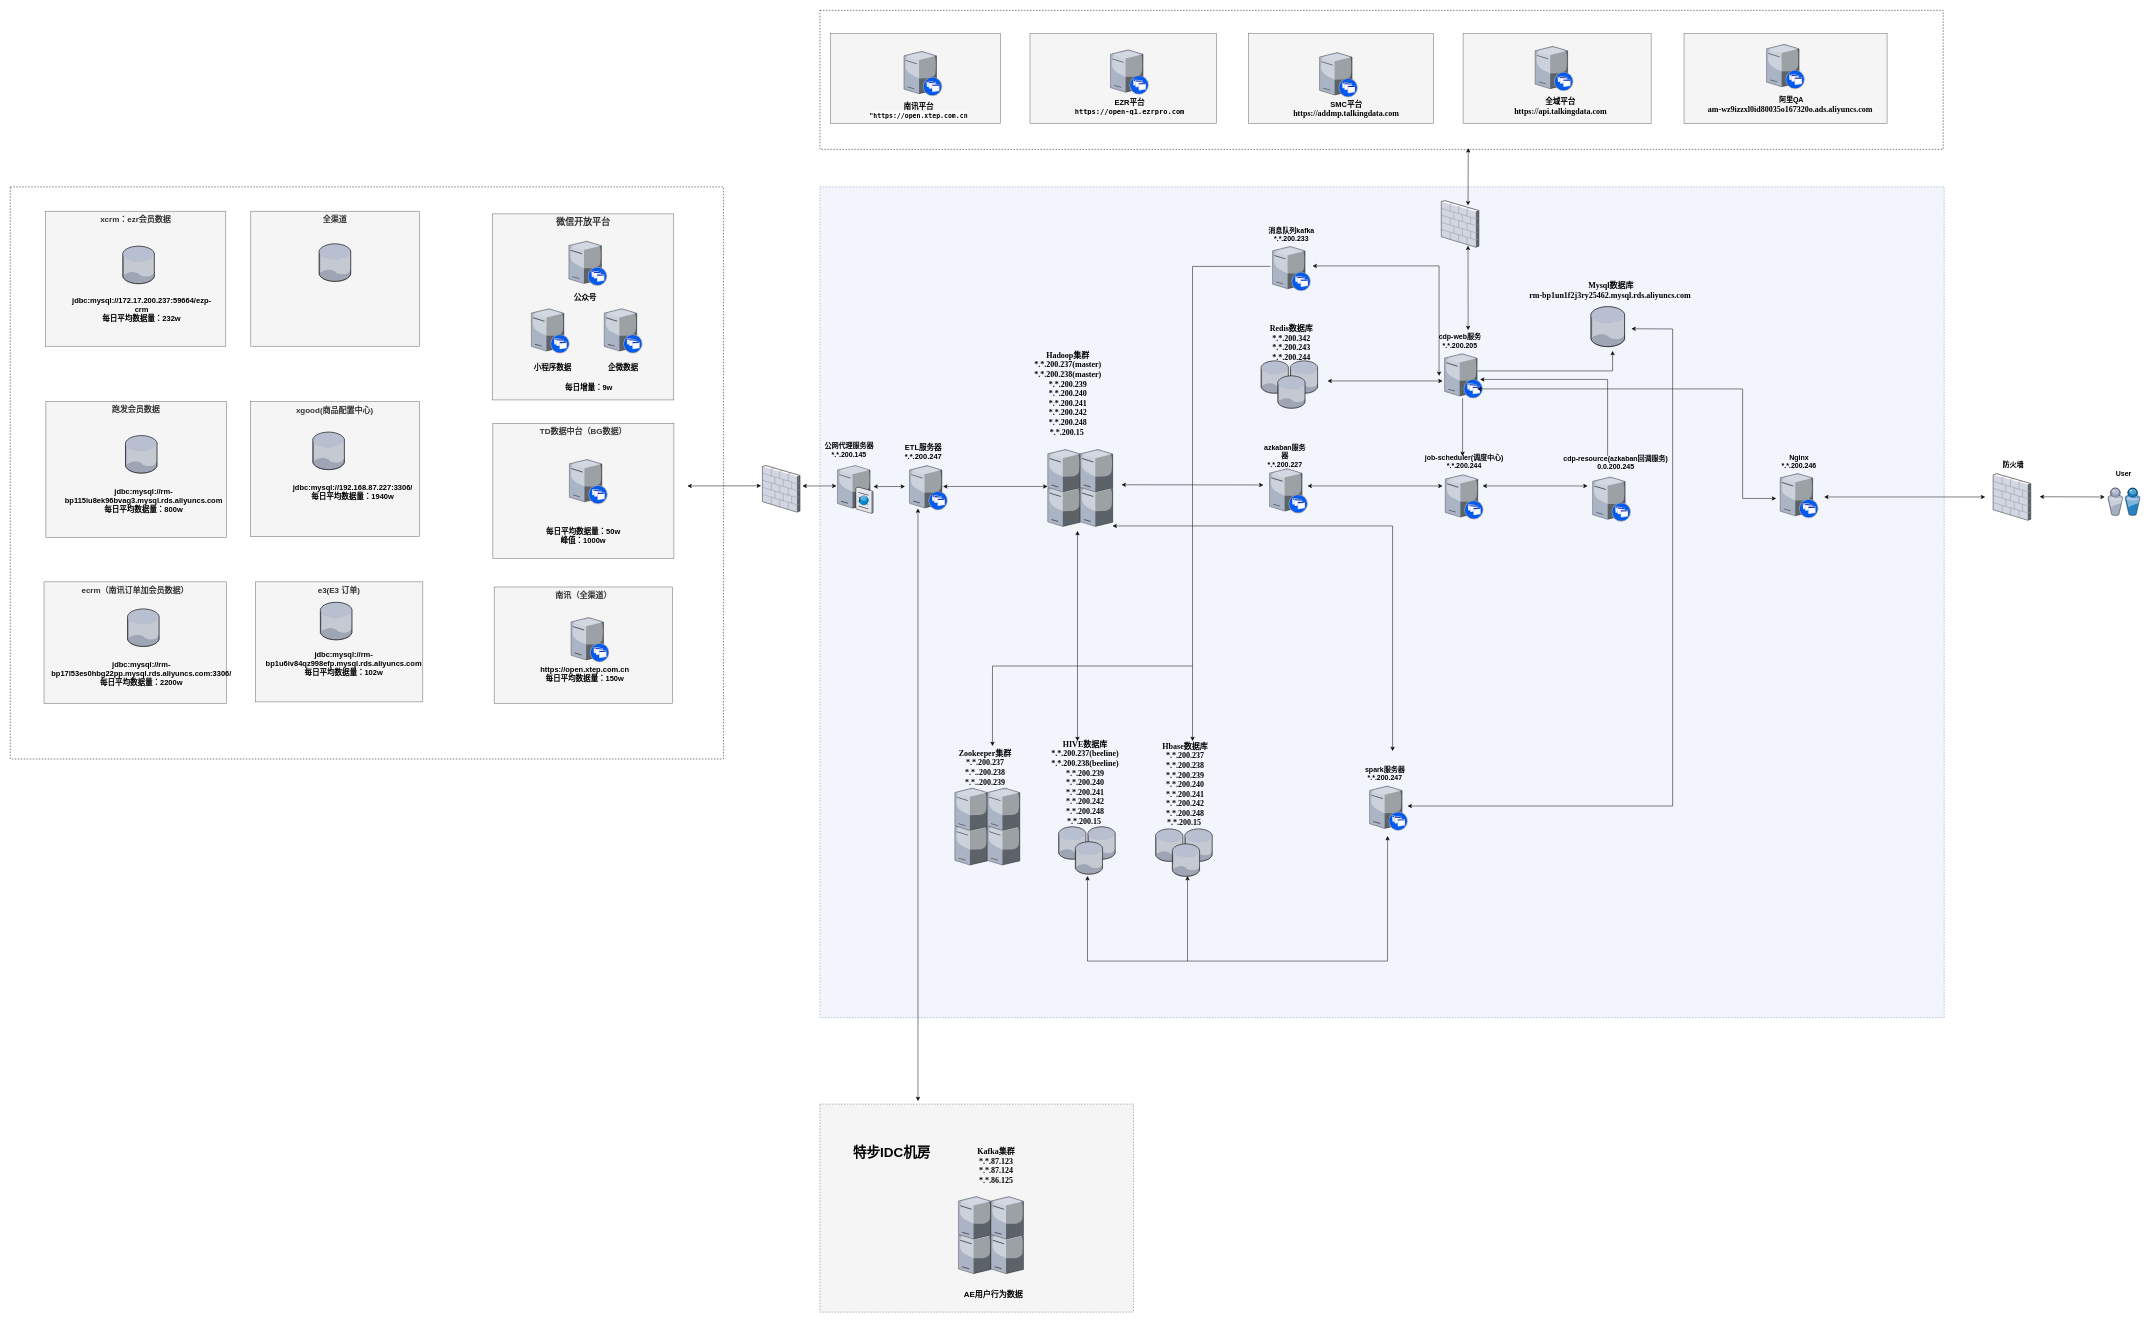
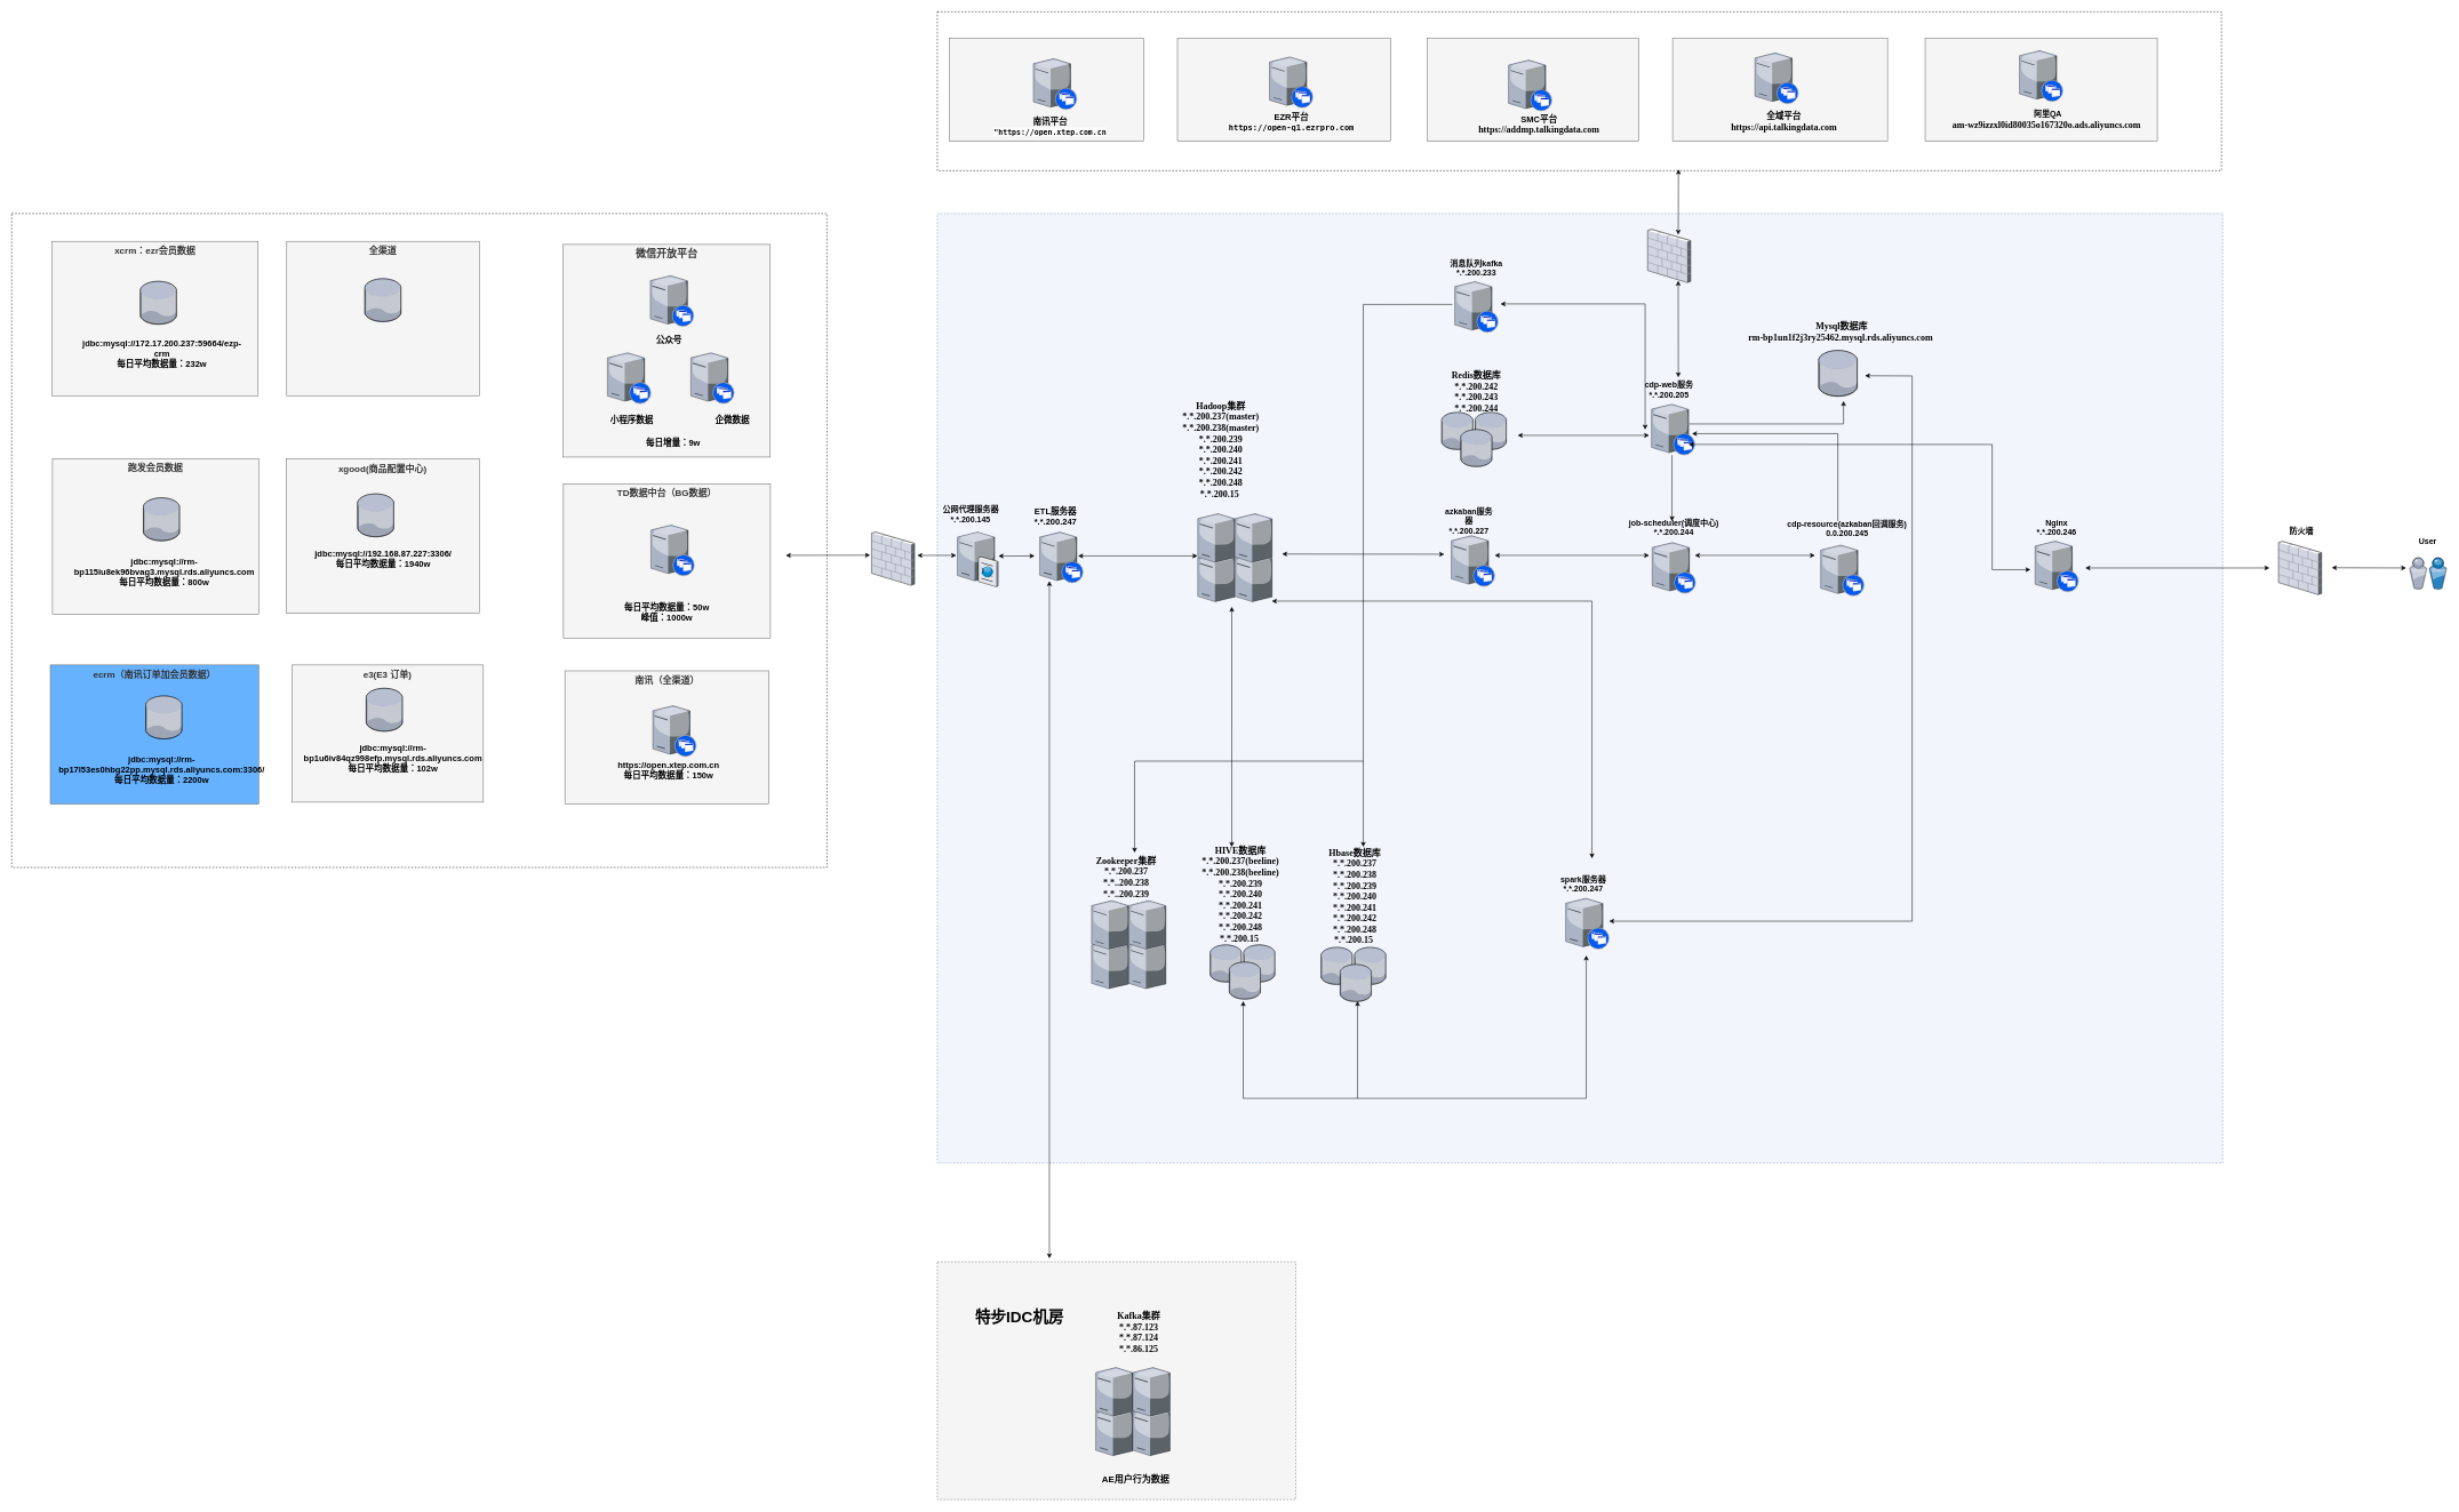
- <mxCell id="44" value="&lt;div&gt;&lt;span style=&quot;font-size: 12pt; font-family: 宋体; font-weight: bold;&quot;&gt;Redis数据库&lt;br&gt;&lt;/span&gt;&lt;/div&gt;&lt;div&gt;&lt;span style=&quot;font-size: 12pt; font-family: 宋体; font-weight: bold;&quot;&gt;*.*.200.342&lt;br&gt;&lt;/span&gt;&lt;/div&gt;&lt;div&gt;&lt;span style=&quot;font-size: 12pt; font-family: 宋体; font-weight: bold;&quot;&gt;*.*.200.243&lt;br&gt;&lt;/span&gt;&lt;/div&gt;&lt;div&gt;&lt;span style=&quot;font-size: 12pt; font-family: 宋体; font-weight: bold;&quot;&gt;&amp;nbsp;*.*.200.244&amp;nbsp;&lt;/span&gt;&lt;/div&gt;&lt;div&gt;&lt;br&gt;&lt;/div&gt;" style="text;html=1;align=center;verticalAlign=middle;whiteSpace=wrap;rounded=0;" parent="1" vertex="1"><mxGeometry x="2514" y="651" width="136" height="81" as="geometry" /></mxCell>
+ <mxCell id="44" value="&lt;div&gt;&lt;span style=&quot;font-size: 12pt; font-family: 宋体; font-weight: bold;&quot;&gt;Redis数据库&lt;br&gt;&lt;/span&gt;&lt;/div&gt;&lt;div&gt;&lt;span style=&quot;font-size: 12pt; font-family: 宋体; font-weight: bold;&quot;&gt;*.*.200.242&lt;br&gt;&lt;/span&gt;&lt;/div&gt;&lt;div&gt;&lt;span style=&quot;font-size: 12pt; font-family: 宋体; font-weight: bold;&quot;&gt;*.*.200.243&lt;br&gt;&lt;/span&gt;&lt;/div&gt;&lt;div&gt;&lt;span style=&quot;font-size: 12pt; font-family: 宋体; font-weight: bold;&quot;&gt;&amp;nbsp;*.*.200.244&amp;nbsp;&lt;/span&gt;&lt;/div&gt;&lt;div&gt;&lt;br&gt;&lt;/div&gt;" style="text;html=1;align=center;verticalAlign=middle;whiteSpace=wrap;rounded=0;" parent="1" vertex="1"><mxGeometry x="2514" y="651" width="136" height="81" as="geometry" /></mxCell>
- <mxCell id="17" value="&lt;font style=&quot;font-size: 15px;&quot;&gt;&lt;b&gt;企微数据&lt;/b&gt;&lt;/font&gt;" style="text;html=1;align=center;verticalAlign=middle;whiteSpace=wrap;rounded=0;" parent="1" vertex="1"><mxGeometry x="1212.25" y="718.1" width="67" height="30" as="geometry" /></mxCell>
+ <mxCell id="17" value="&lt;font style=&quot;font-size: 15px;&quot;&gt;&lt;b&gt;企微数据&lt;/b&gt;&lt;/font&gt;" style="text;html=1;align=center;verticalAlign=middle;whiteSpace=wrap;rounded=0;" parent="1" vertex="1"><mxGeometry x="1247.25" y="718.1" width="67" height="30" as="geometry" /></mxCell>
- <mxCell id="116" value="&lt;div style=&quot;font-size: 15px;&quot;&gt;&lt;b style=&quot;&quot;&gt;&lt;font style=&quot;font-size: 15px;&quot;&gt;jdbc:mysql://192.168.87.227:3306/&lt;br&gt;&lt;/font&gt;&lt;/b&gt;&lt;/div&gt;&lt;div style=&quot;font-size: 15px;&quot;&gt;&lt;b style=&quot;&quot;&gt;&lt;font style=&quot;font-size: 15px;&quot;&gt;每日平均数据量：1940w&lt;/font&gt;&lt;/b&gt;&lt;/div&gt;" style="text;html=1;align=center;verticalAlign=middle;whiteSpace=wrap;rounded=0;" parent="1" vertex="1"><mxGeometry x="579.31" y="944.5" width="252.07" height="74.3" as="geometry" /></mxCell>
+ <mxCell id="116" value="&lt;div style=&quot;font-size: 15px;&quot;&gt;&lt;b style=&quot;&quot;&gt;&lt;font style=&quot;font-size: 15px;&quot;&gt;jdbc:mysql://192.168.87.227:3306/&lt;br&gt;&lt;/font&gt;&lt;/b&gt;&lt;/div&gt;&lt;div style=&quot;font-size: 15px;&quot;&gt;&lt;b style=&quot;&quot;&gt;&lt;font style=&quot;font-size: 15px;&quot;&gt;每日平均数据量：1940w&lt;/font&gt;&lt;/b&gt;&lt;/div&gt;" style="text;html=1;align=center;verticalAlign=middle;whiteSpace=wrap;rounded=0;" parent="1" vertex="1"><mxGeometry x="544.31" y="939.5" width="252.07" height="74.3" as="geometry" /></mxCell>
- <mxCell id="117" value="&lt;b&gt;&lt;font style=&quot;font-size: 16px;&quot;&gt;ecrm（南讯订单加会员数据）&lt;/font&gt;&lt;/b&gt;" style="whiteSpace=wrap;html=1;fillColor=#f5f5f5;fontSize=14;strokeColor=#666666;verticalAlign=top;fontColor=#333333;" parent="1" vertex="1"><mxGeometry x="87.53" y="1162.76" width="364.47" height="243.29" as="geometry" /></mxCell>
+ <mxCell id="117" value="&lt;b&gt;&lt;font style=&quot;font-size: 16px;&quot;&gt;ecrm（南讯订单加会员数据）&lt;/font&gt;&lt;/b&gt;" style="whiteSpace=wrap;html=1;fillColor=#66b2ff;fontSize=14;strokeColor=#666666;verticalAlign=top;fontColor=#333333;" parent="1" vertex="1"><mxGeometry x="87.53" y="1162.76" width="364.47" height="243.29" as="geometry" /></mxCell>
